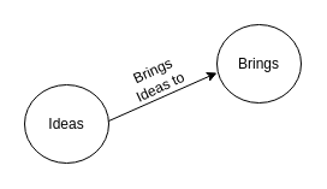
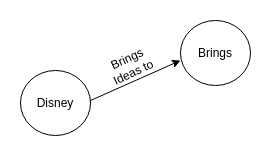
- <mxCell id="2" value="Ideas" style="ellipse;whiteSpace=wrap;html=1;" vertex="1" parent="1"><mxGeometry x="20" y="70" width="70" height="65" as="geometry" /></mxCell>
+ <mxCell id="2" value="Disney" style="ellipse;whiteSpace=wrap;html=1;" vertex="1" parent="1"><mxGeometry x="20" y="70" width="70" height="65" as="geometry" /></mxCell>
